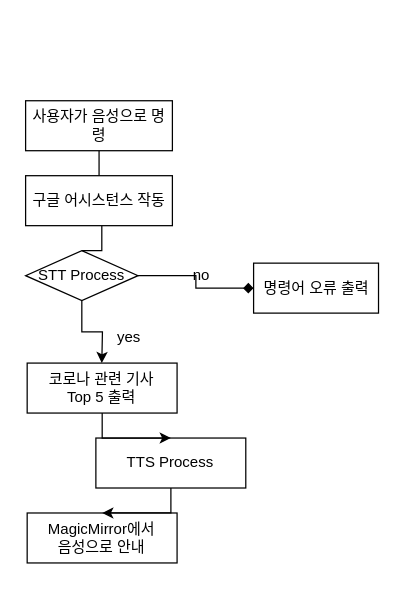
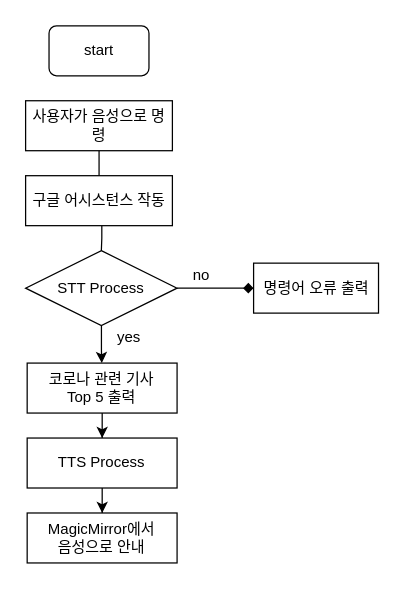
+ <mxCell id="2" value="start" style="rounded=1;whiteSpace=wrap;html=1;" vertex="1" parent="1"><mxGeometry x="38.75" y="20" width="80" height="40" as="geometry" /></mxCell>
- <mxCell id="10" value="STT Process" style="rhombus;whiteSpace=wrap;html=1;" vertex="1" parent="1"><mxGeometry x="20" y="200" width="90" height="40" as="geometry" /></mxCell>
+ <mxCell id="10" value="STT Process" style="rhombus;whiteSpace=wrap;html=1;" vertex="1" parent="1"><mxGeometry x="20" y="200" width="121.25" height="60" as="geometry" /></mxCell>
- <mxCell id="7" value="TTS Process" style="whiteSpace=wrap;html=1;rounded=0;" vertex="1" parent="1"><mxGeometry x="76.25" y="350" width="120" height="40" as="geometry" /></mxCell>
+ <mxCell id="7" value="TTS Process" style="whiteSpace=wrap;html=1;rounded=0;" vertex="1" parent="1"><mxGeometry x="21.25" y="350" width="120" height="40" as="geometry" /></mxCell>
